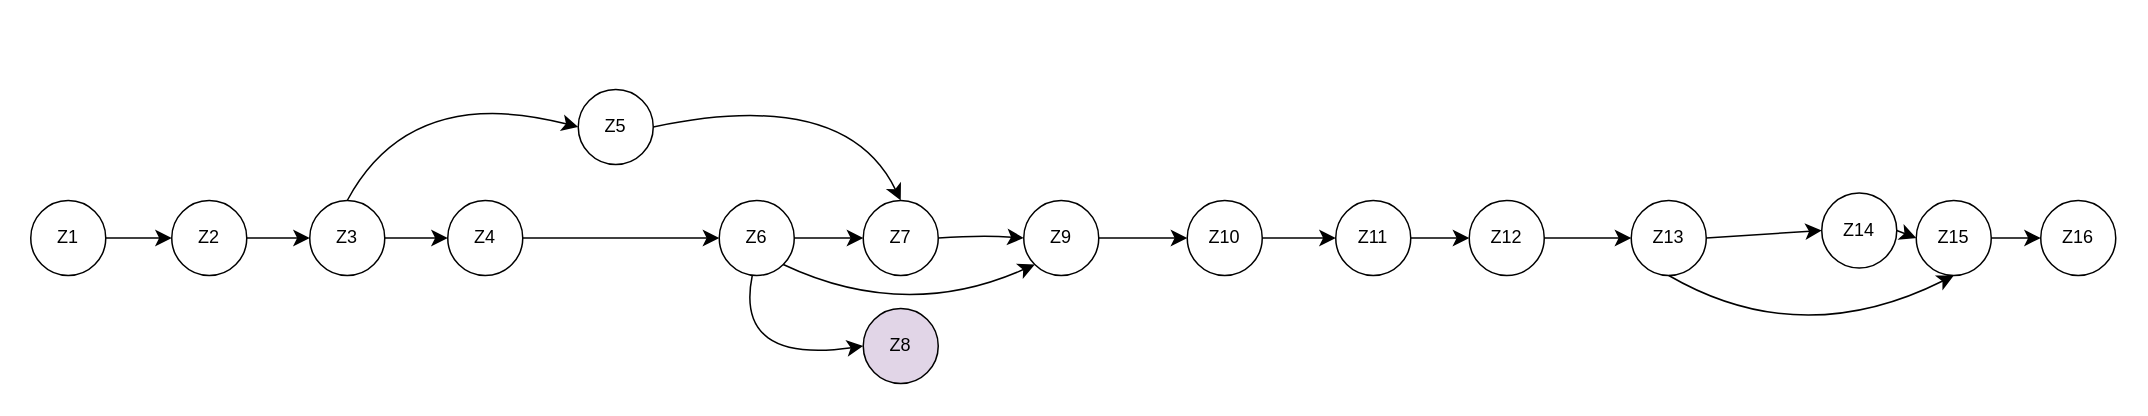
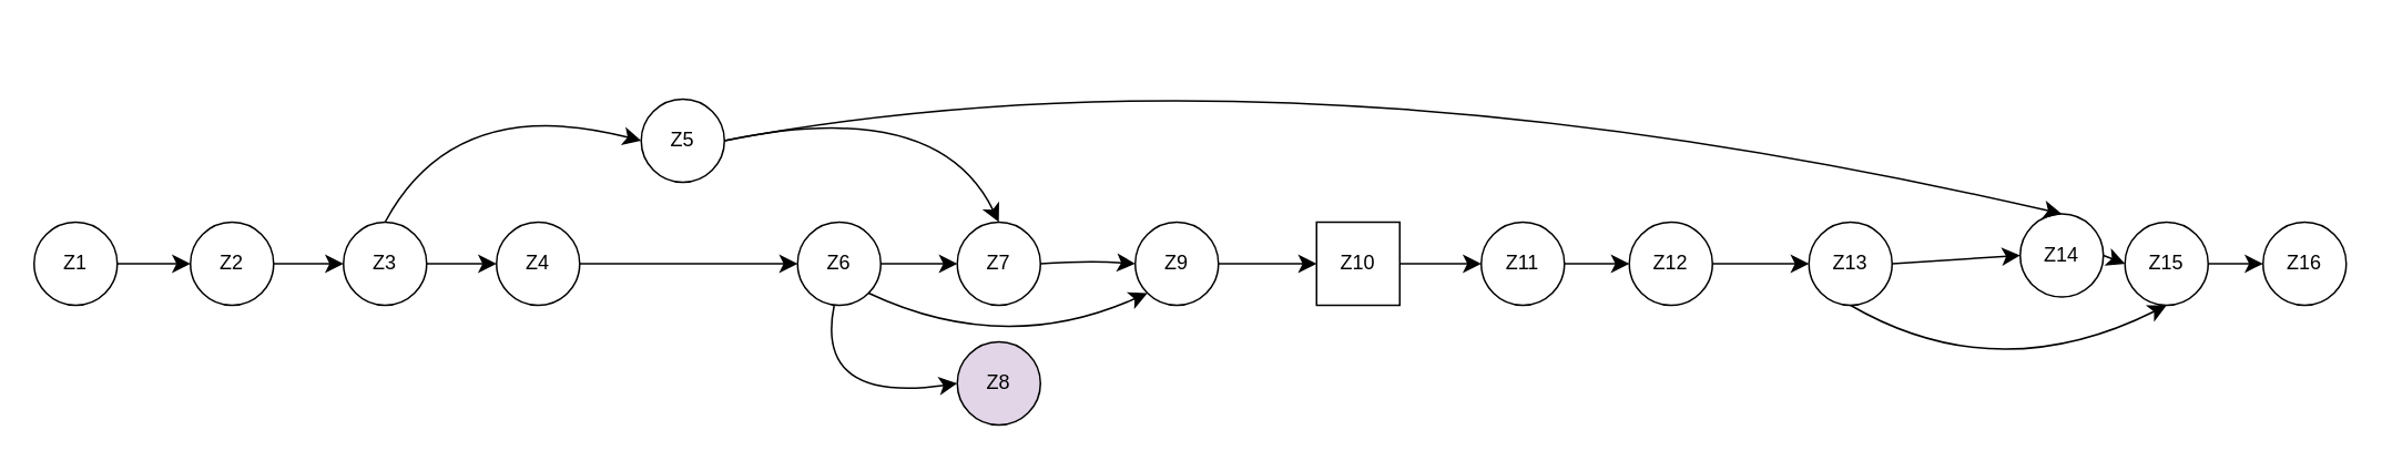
+ <mxCell id="33" value="" style="endArrow=classic;html=1;rounded=0;fontSize=12;startSize=8;endSize=8;curved=1;exitX=1;exitY=0.5;exitDx=0;exitDy=0;entryX=0.5;entryY=0;entryDx=0;entryDy=0;" edge="1" parent="1" source="6" target="11"><mxGeometry width="50" height="50" relative="1" as="geometry"><mxPoint x="445" y="94" as="sourcePoint" /><mxPoint x="610" y="143" as="targetPoint" /><Array as="points"><mxPoint x="773" y="20" /></Array></mxGeometry></mxCell>
- <mxCell id="12" value="Z10" style="ellipse;whiteSpace=wrap;html=1;aspect=fixed;" vertex="1" parent="1"><mxGeometry x="791" y="133" width="50" height="50" as="geometry" /></mxCell>
+ <mxCell id="12" value="Z10" style="whiteSpace=wrap;html=1;aspect=fixed;rounded=0;" vertex="1" parent="1"><mxGeometry x="791" y="133" width="50" height="50" as="geometry" /></mxCell>
